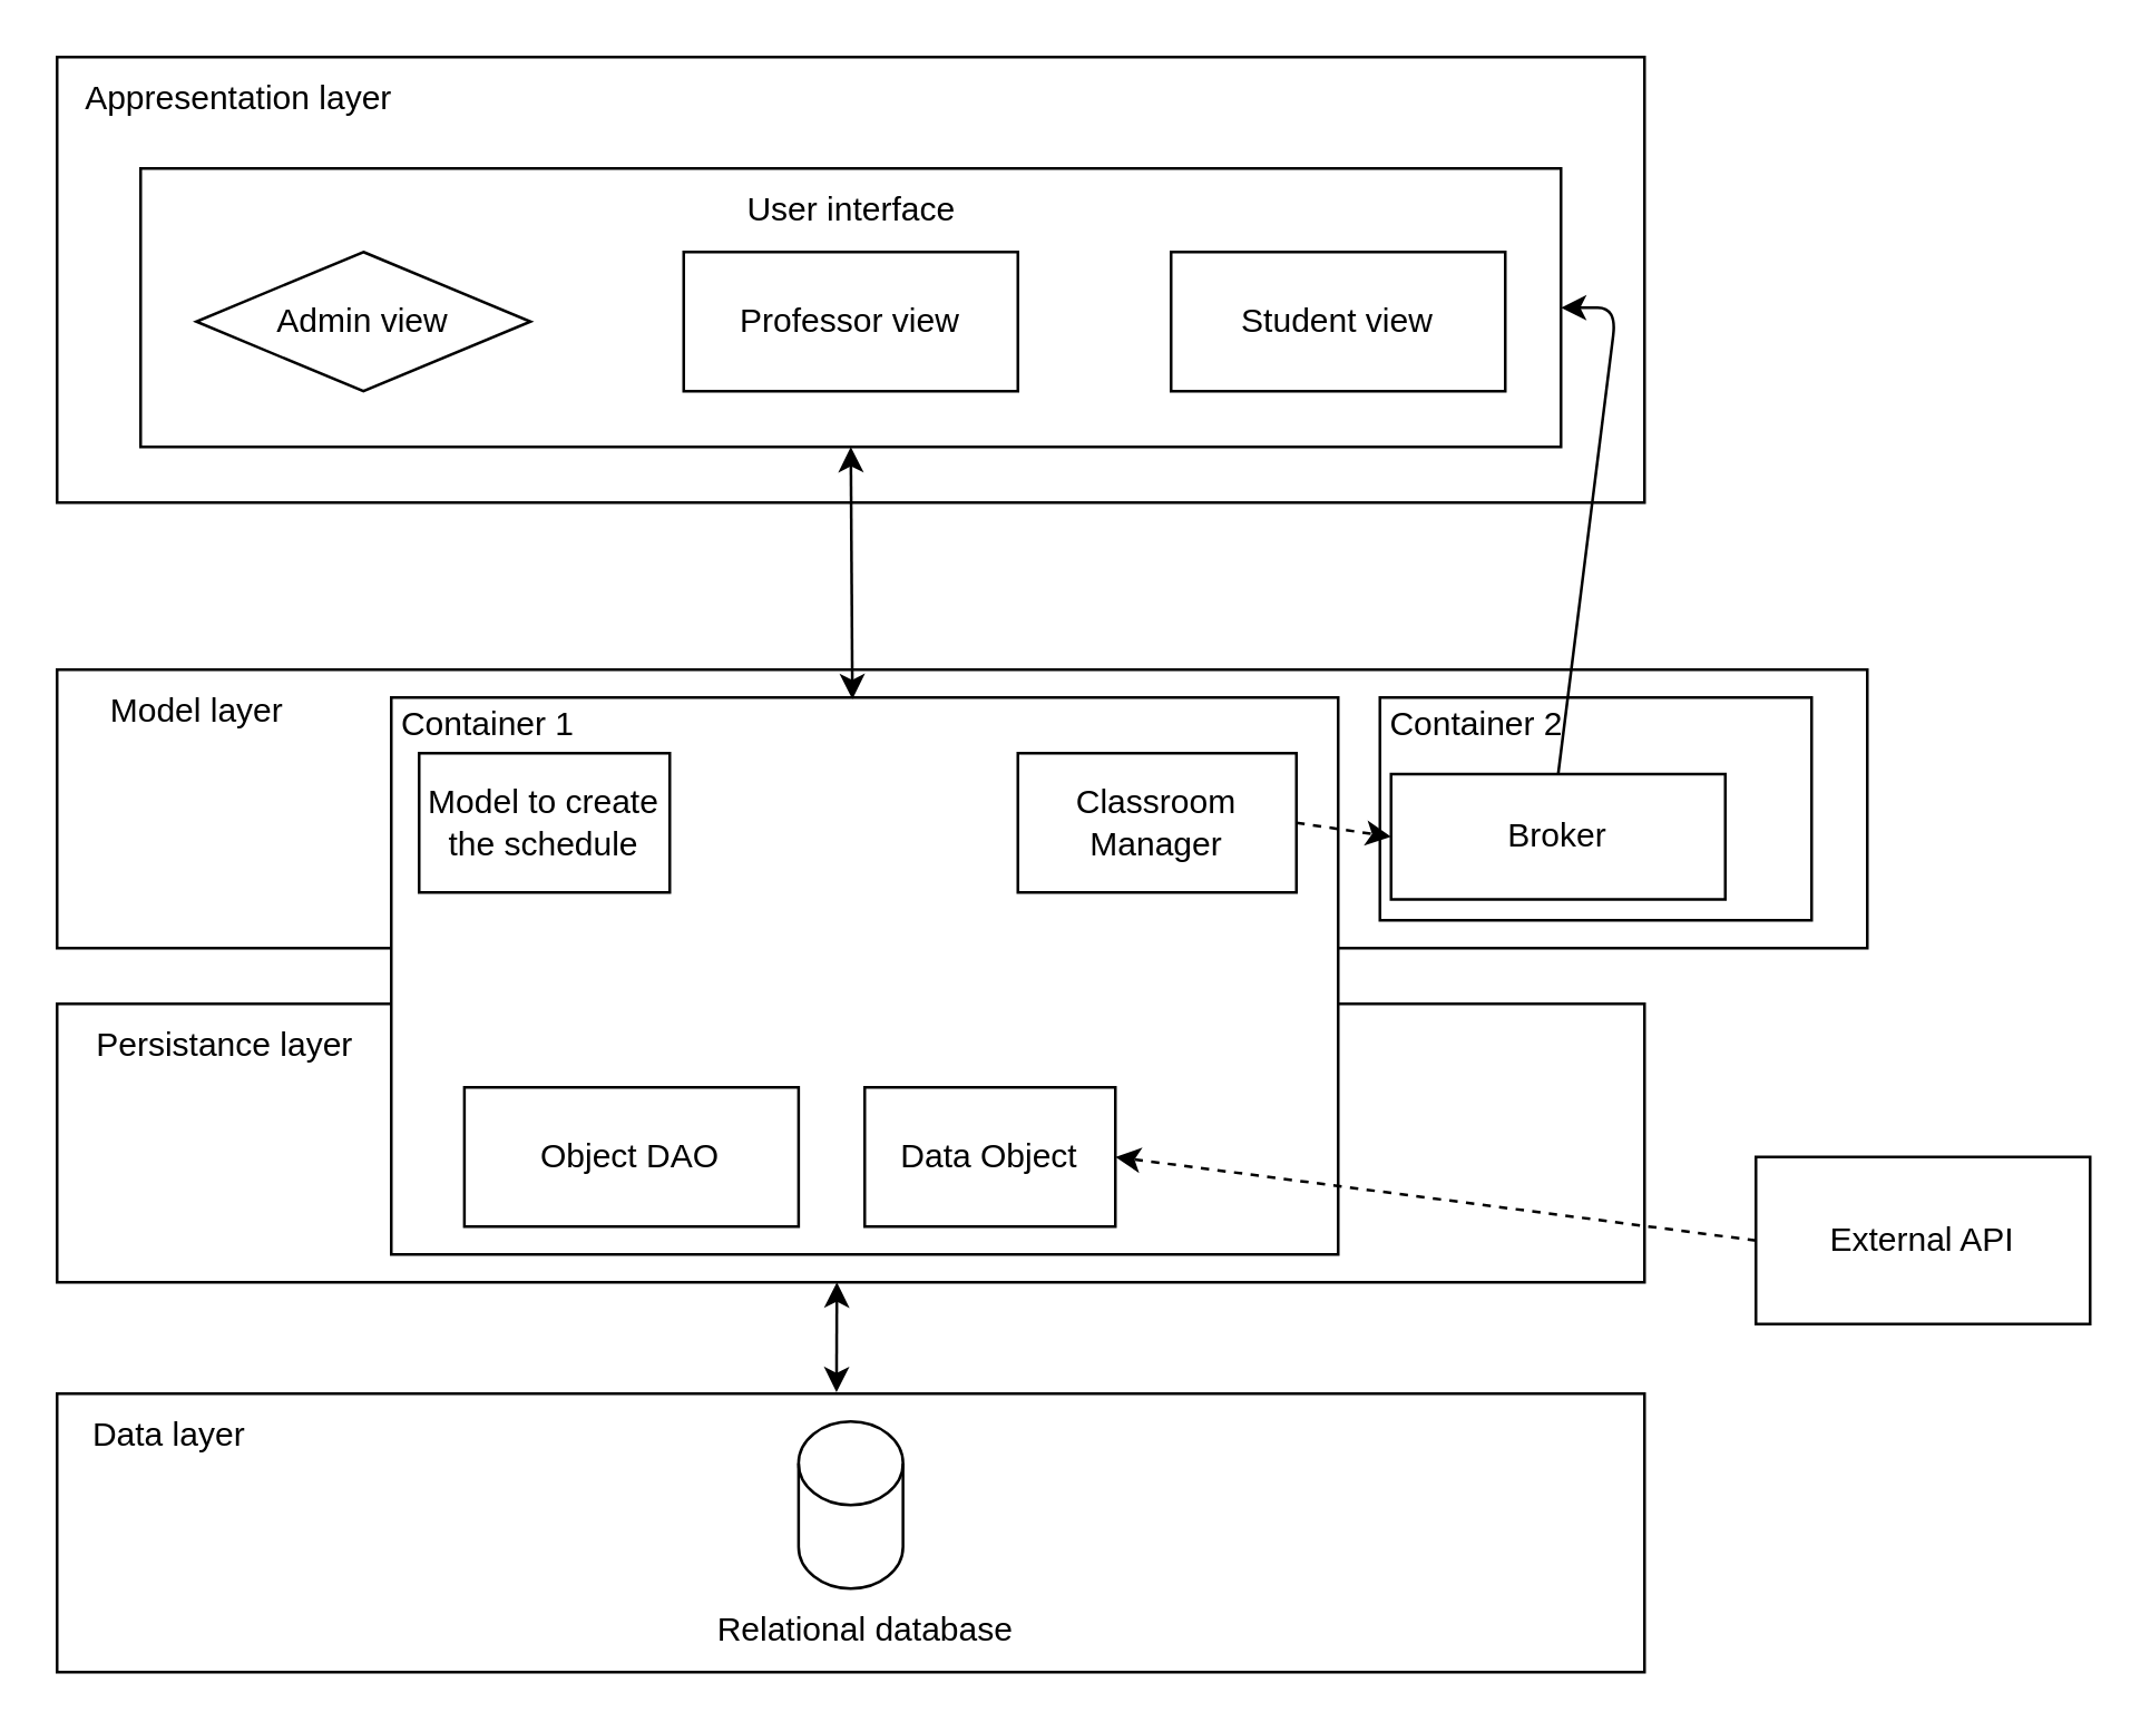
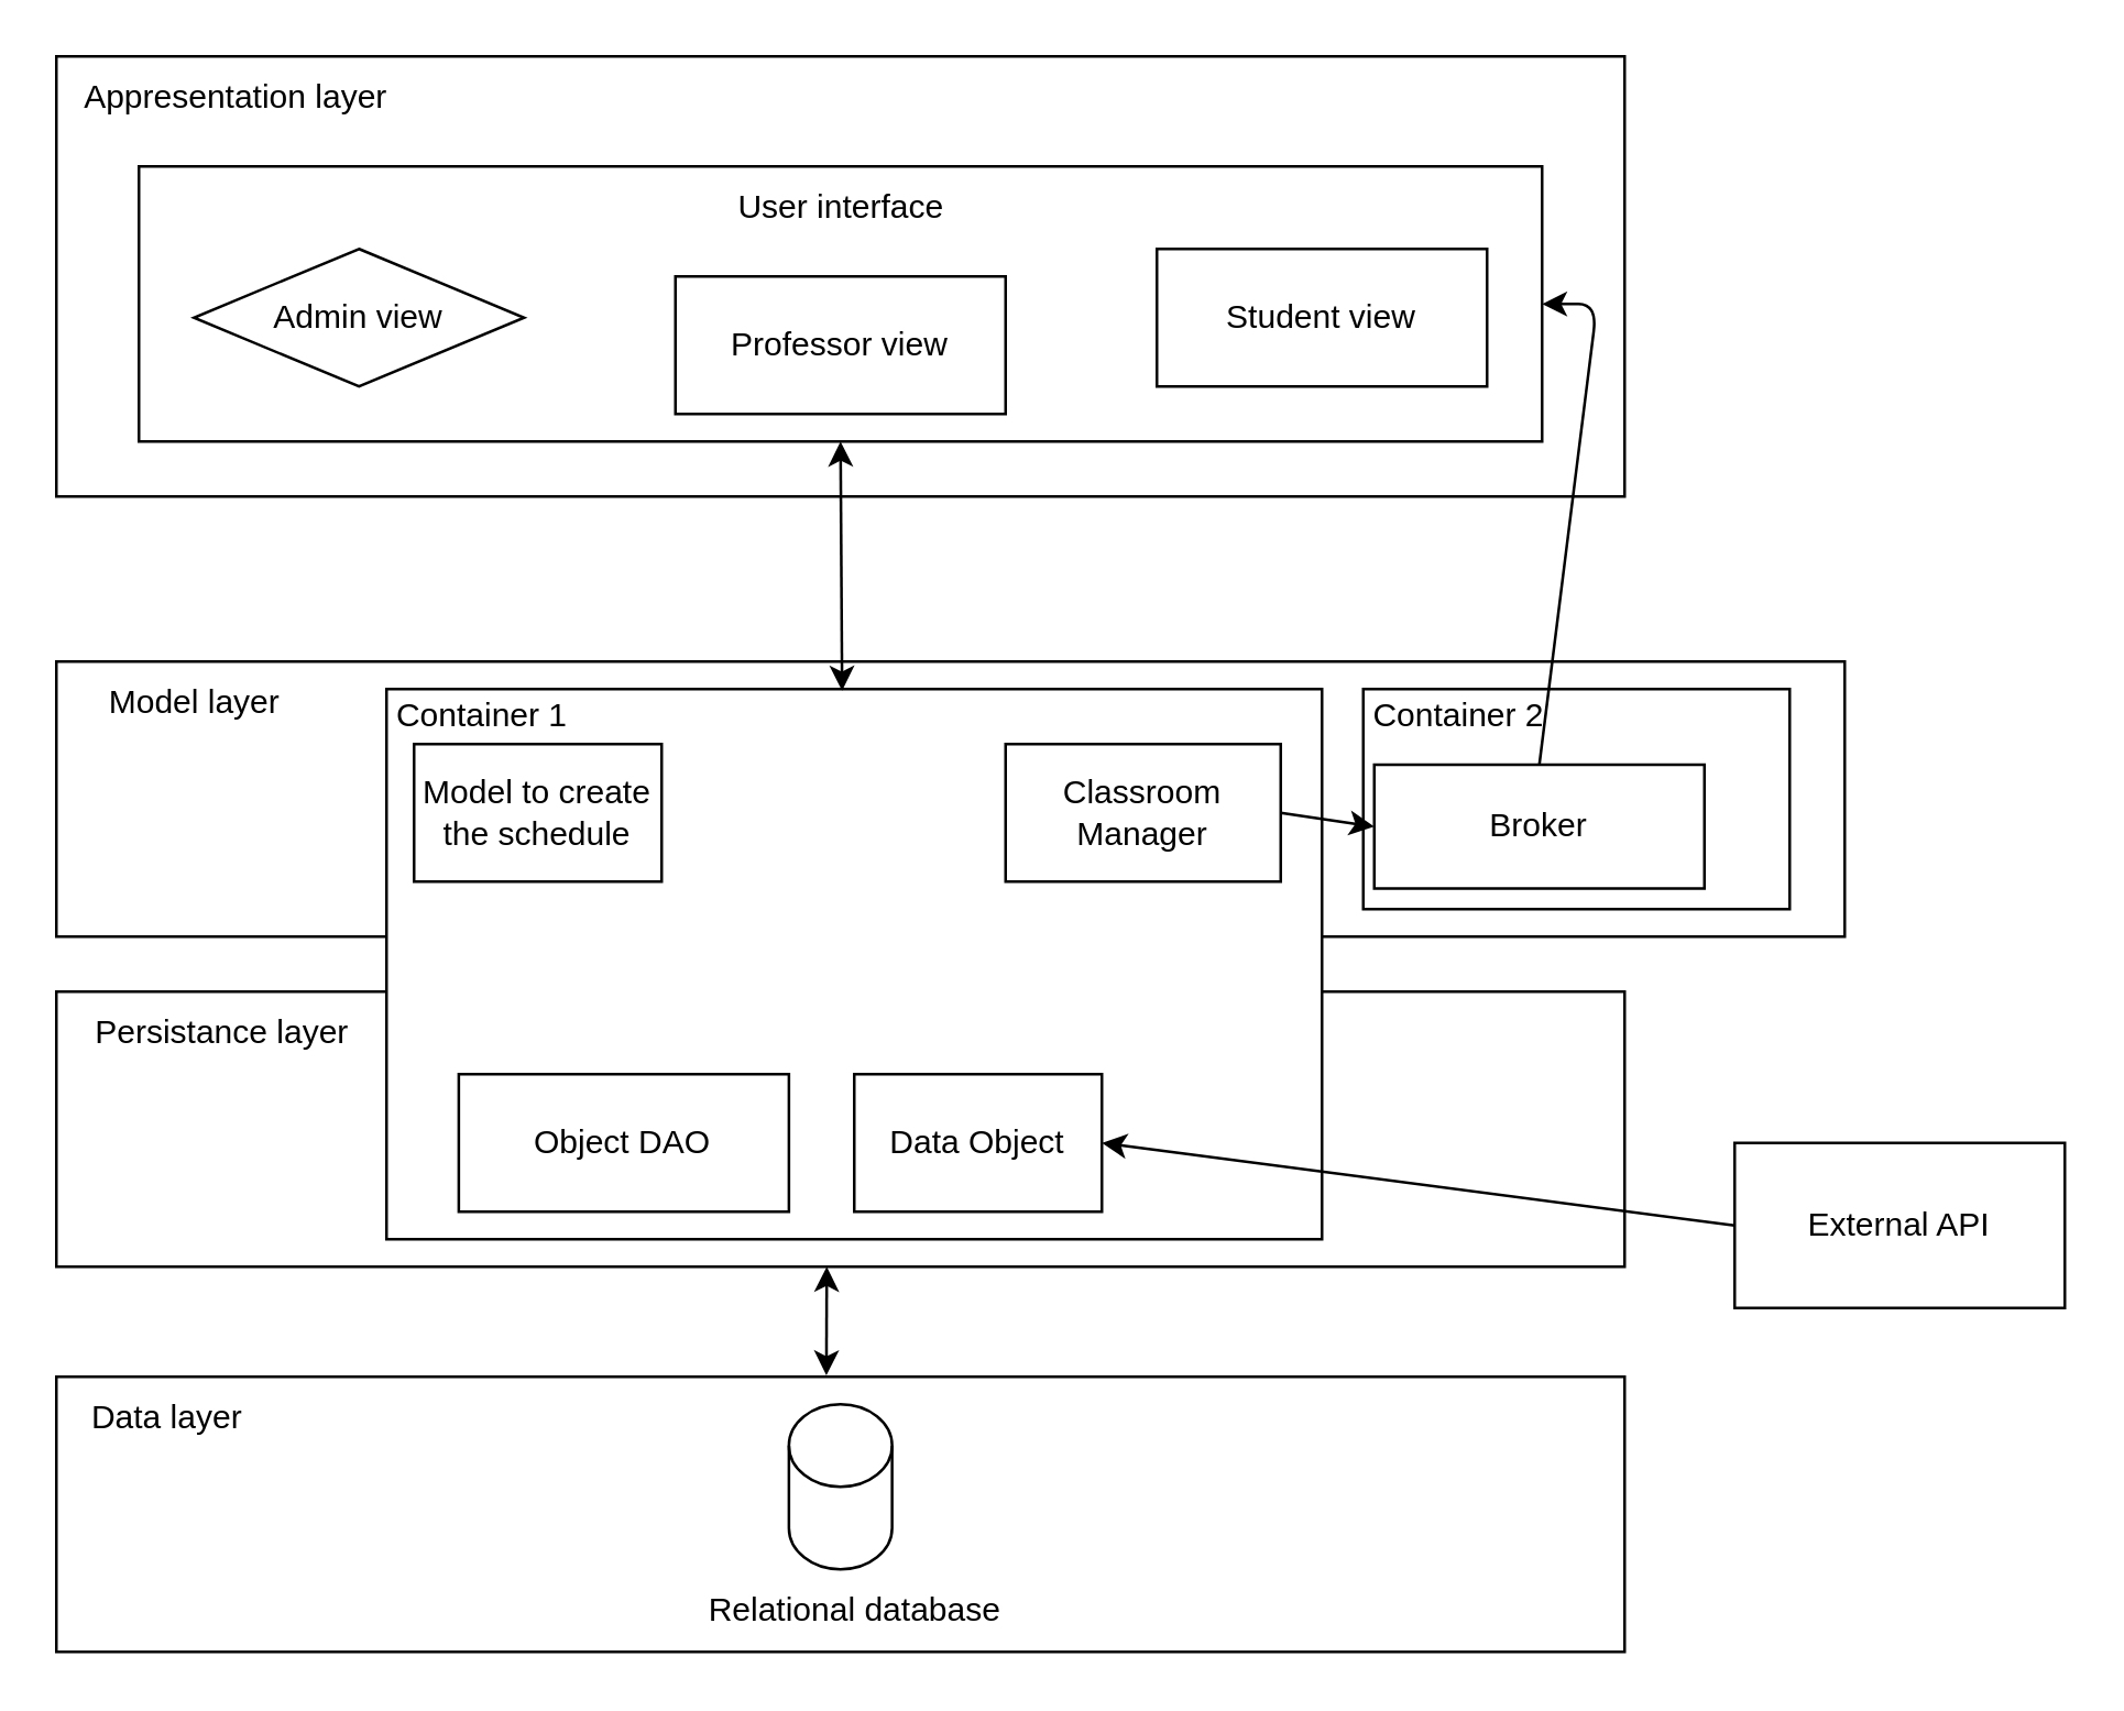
- <mxCell id="16" value="Professor view" style="rounded=0;whiteSpace=wrap;html=1;" parent="1" vertex="1"><mxGeometry x="245" y="90" width="120" height="50" as="geometry" /></mxCell>
+ <mxCell id="16" value="Professor view" style="rounded=0;whiteSpace=wrap;html=1;" parent="1" vertex="1"><mxGeometry x="245" y="100" width="120" height="50" as="geometry" /></mxCell>
- <mxCell id="26" value="" style="endArrow=classic;html=1;entryX=0;entryY=0.5;entryDx=0;entryDy=0;exitX=1;exitY=0.5;exitDx=0;exitDy=0;dashed=1;" parent="1" source="18" target="25" edge="1"><mxGeometry width="50" height="50" relative="1" as="geometry"><mxPoint x="286.25" y="350" as="sourcePoint" /><mxPoint x="496.25" y="320" as="targetPoint" /><Array as="points" /></mxGeometry></mxCell>
+ <mxCell id="26" value="" style="endArrow=classic;html=1;entryX=0;entryY=0.5;entryDx=0;entryDy=0;exitX=1;exitY=0.5;exitDx=0;exitDy=0;" parent="1" source="18" target="25" edge="1"><mxGeometry width="50" height="50" relative="1" as="geometry"><mxPoint x="286.25" y="350" as="sourcePoint" /><mxPoint x="496.25" y="320" as="targetPoint" /><Array as="points" /></mxGeometry></mxCell>
- <mxCell id="21" value="" style="endArrow=classic;html=1;rounded=0;exitX=0;exitY=0.5;exitDx=0;exitDy=0;entryX=1;entryY=0.5;entryDx=0;entryDy=0;dashed=1;" parent="1" source="20" target="19" edge="1"><mxGeometry width="50" height="50" relative="1" as="geometry"><mxPoint x="340" y="390" as="sourcePoint" /><mxPoint x="390" y="340" as="targetPoint" /></mxGeometry></mxCell>
+ <mxCell id="21" value="" style="endArrow=classic;html=1;rounded=0;exitX=0;exitY=0.5;exitDx=0;exitDy=0;entryX=1;entryY=0.5;entryDx=0;entryDy=0;" parent="1" source="20" target="19" edge="1"><mxGeometry width="50" height="50" relative="1" as="geometry"><mxPoint x="340" y="390" as="sourcePoint" /><mxPoint x="390" y="340" as="targetPoint" /></mxGeometry></mxCell>
